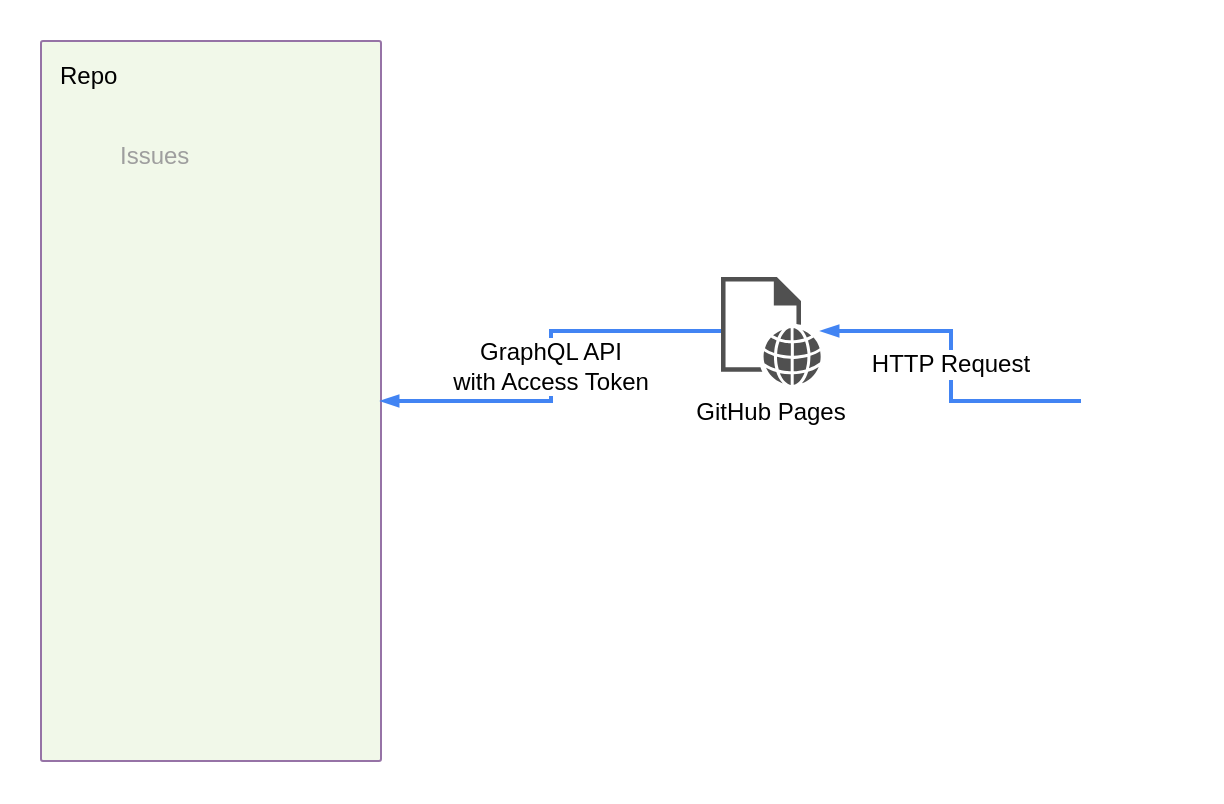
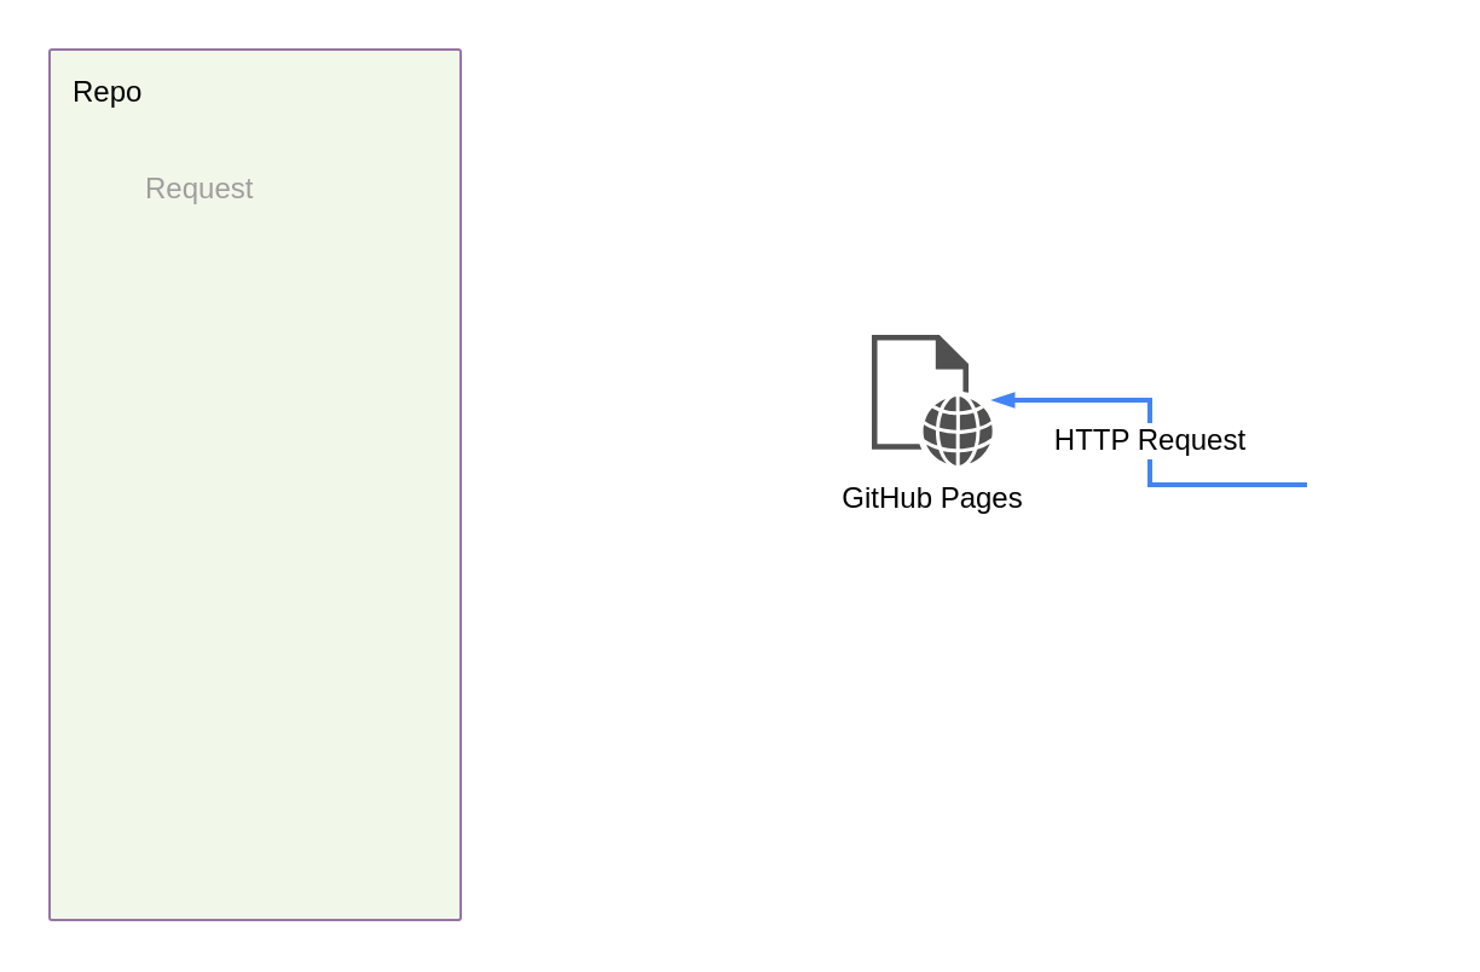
- <mxCell id="3" value="Issues" style="rounded=1;absoluteArcSize=1;arcSize=2;html=1;strokeColor=none;gradientColor=none;shadow=0;dashed=0;fontSize=12;fontColor=#9E9E9E;align=left;verticalAlign=top;spacing=10;spacingTop=-4;fillColor=#F1F8E9;" parent="1" vertex="1"><mxGeometry x="50" y="60" width="110" height="280" as="geometry" /></mxCell>
+ <mxCell id="3" value="Request" style="rounded=1;absoluteArcSize=1;arcSize=2;html=1;strokeColor=none;gradientColor=none;shadow=0;dashed=0;fontSize=12;fontColor=#9E9E9E;align=left;verticalAlign=top;spacing=10;spacingTop=-4;fillColor=#F1F8E9;" parent="1" vertex="1"><mxGeometry x="50" y="60" width="110" height="280" as="geometry" /></mxCell>
- <mxCell id="11" value="GraphQL API&lt;br&gt;with Access Token" style="edgeStyle=orthogonalEdgeStyle;fontSize=12;html=1;endArrow=blockThin;endFill=1;rounded=0;strokeWidth=2;endSize=4;startSize=4;dashed=0;strokeColor=#4284F3;" parent="1" source="9" target="2" edge="1"><mxGeometry width="100" relative="1" as="geometry"><mxPoint x="20" y="400" as="sourcePoint" /><mxPoint x="230" y="240" as="targetPoint" /></mxGeometry></mxCell>
